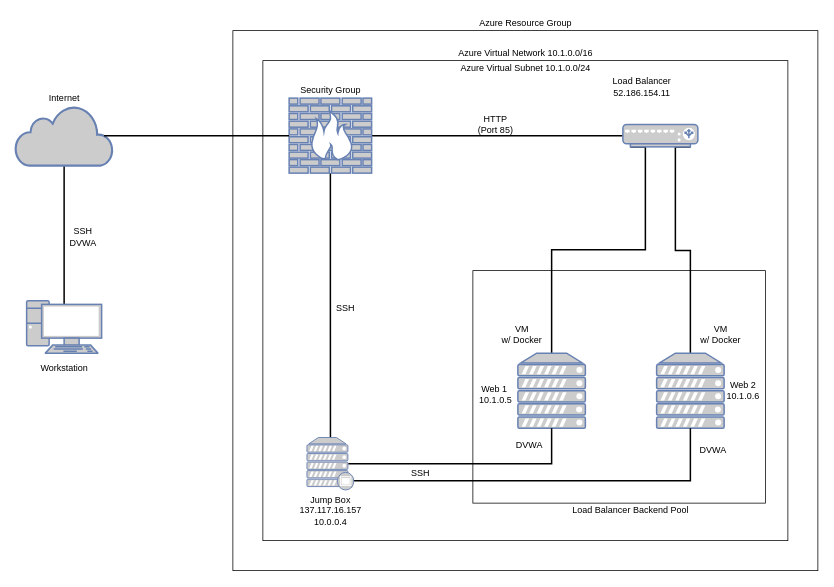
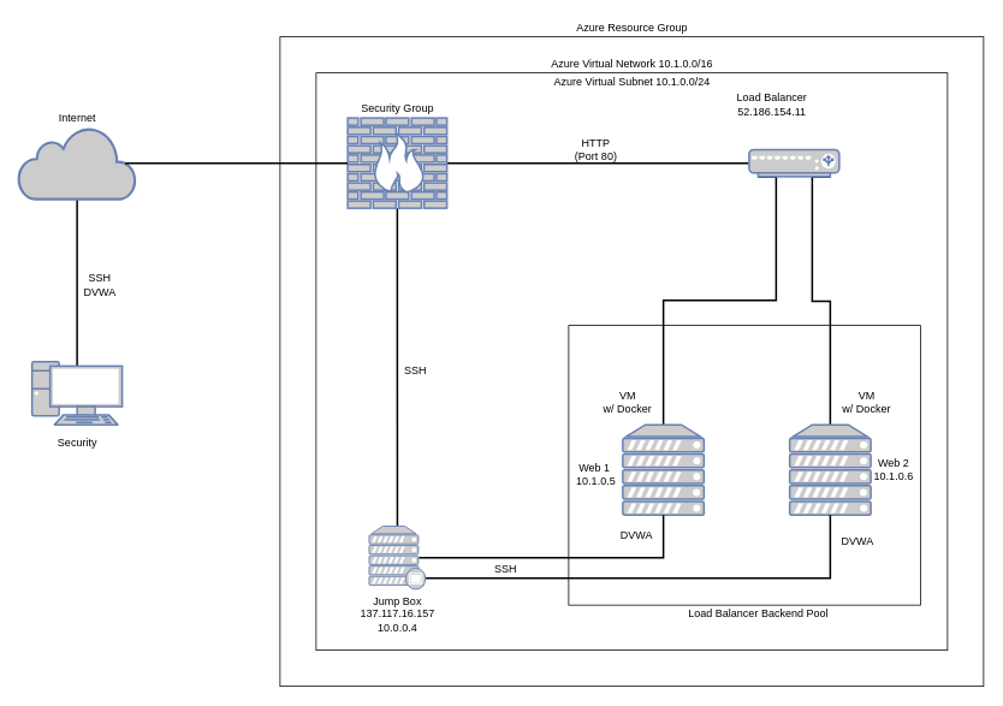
- <mxCell id="24" value="HTTP &lt;br&gt;(Port&amp;nbsp;85)" style="text;html=1;align=center;verticalAlign=middle;resizable=0;points=[];autosize=1;strokeColor=none;fillColor=none;" parent="1" vertex="1"><mxGeometry x="630" y="150" width="60" height="30" as="geometry" /></mxCell>
+ <mxCell id="24" value="HTTP &lt;br&gt;(Port&amp;nbsp;80)" style="text;html=1;align=center;verticalAlign=middle;resizable=0;points=[];autosize=1;strokeColor=none;fillColor=none;" parent="1" vertex="1"><mxGeometry x="630" y="150" width="60" height="30" as="geometry" /></mxCell>
- <mxCell id="29" value="Workstation" style="text;html=1;align=center;verticalAlign=middle;resizable=0;points=[];autosize=1;strokeColor=none;fillColor=none;" parent="1" vertex="1"><mxGeometry x="45" y="480" width="80" height="20" as="geometry" /></mxCell>
+ <mxCell id="29" value="Security" style="text;html=1;align=center;verticalAlign=middle;resizable=0;points=[];autosize=1;strokeColor=none;fillColor=none;" parent="1" vertex="1"><mxGeometry x="45" y="480" width="80" height="20" as="geometry" /></mxCell>
